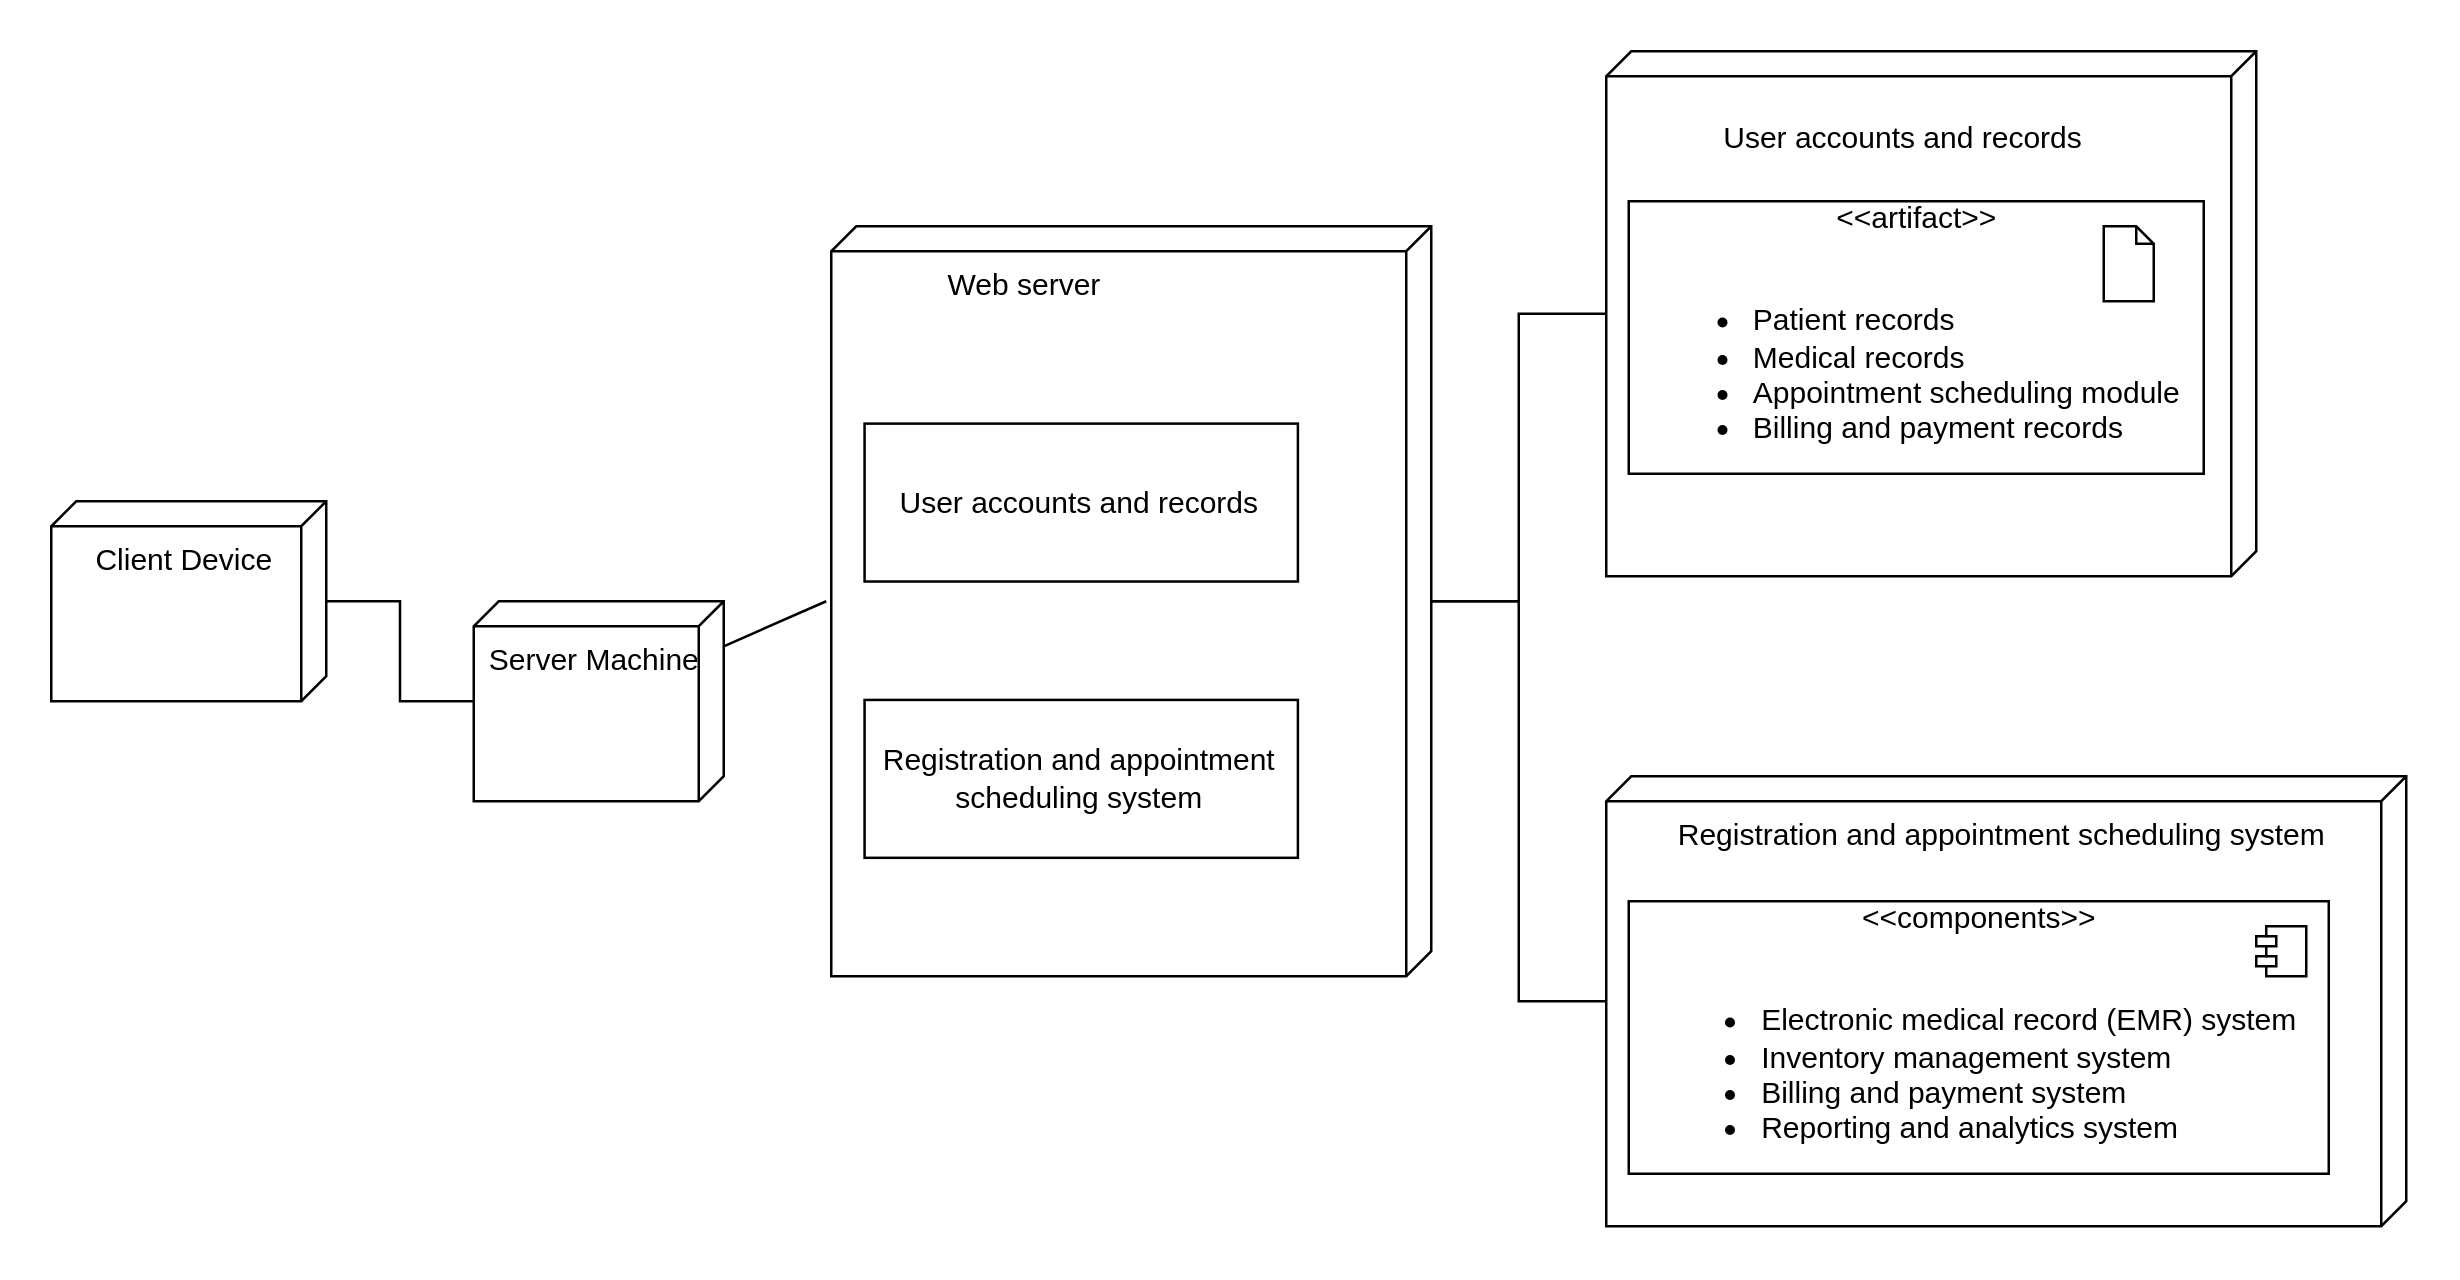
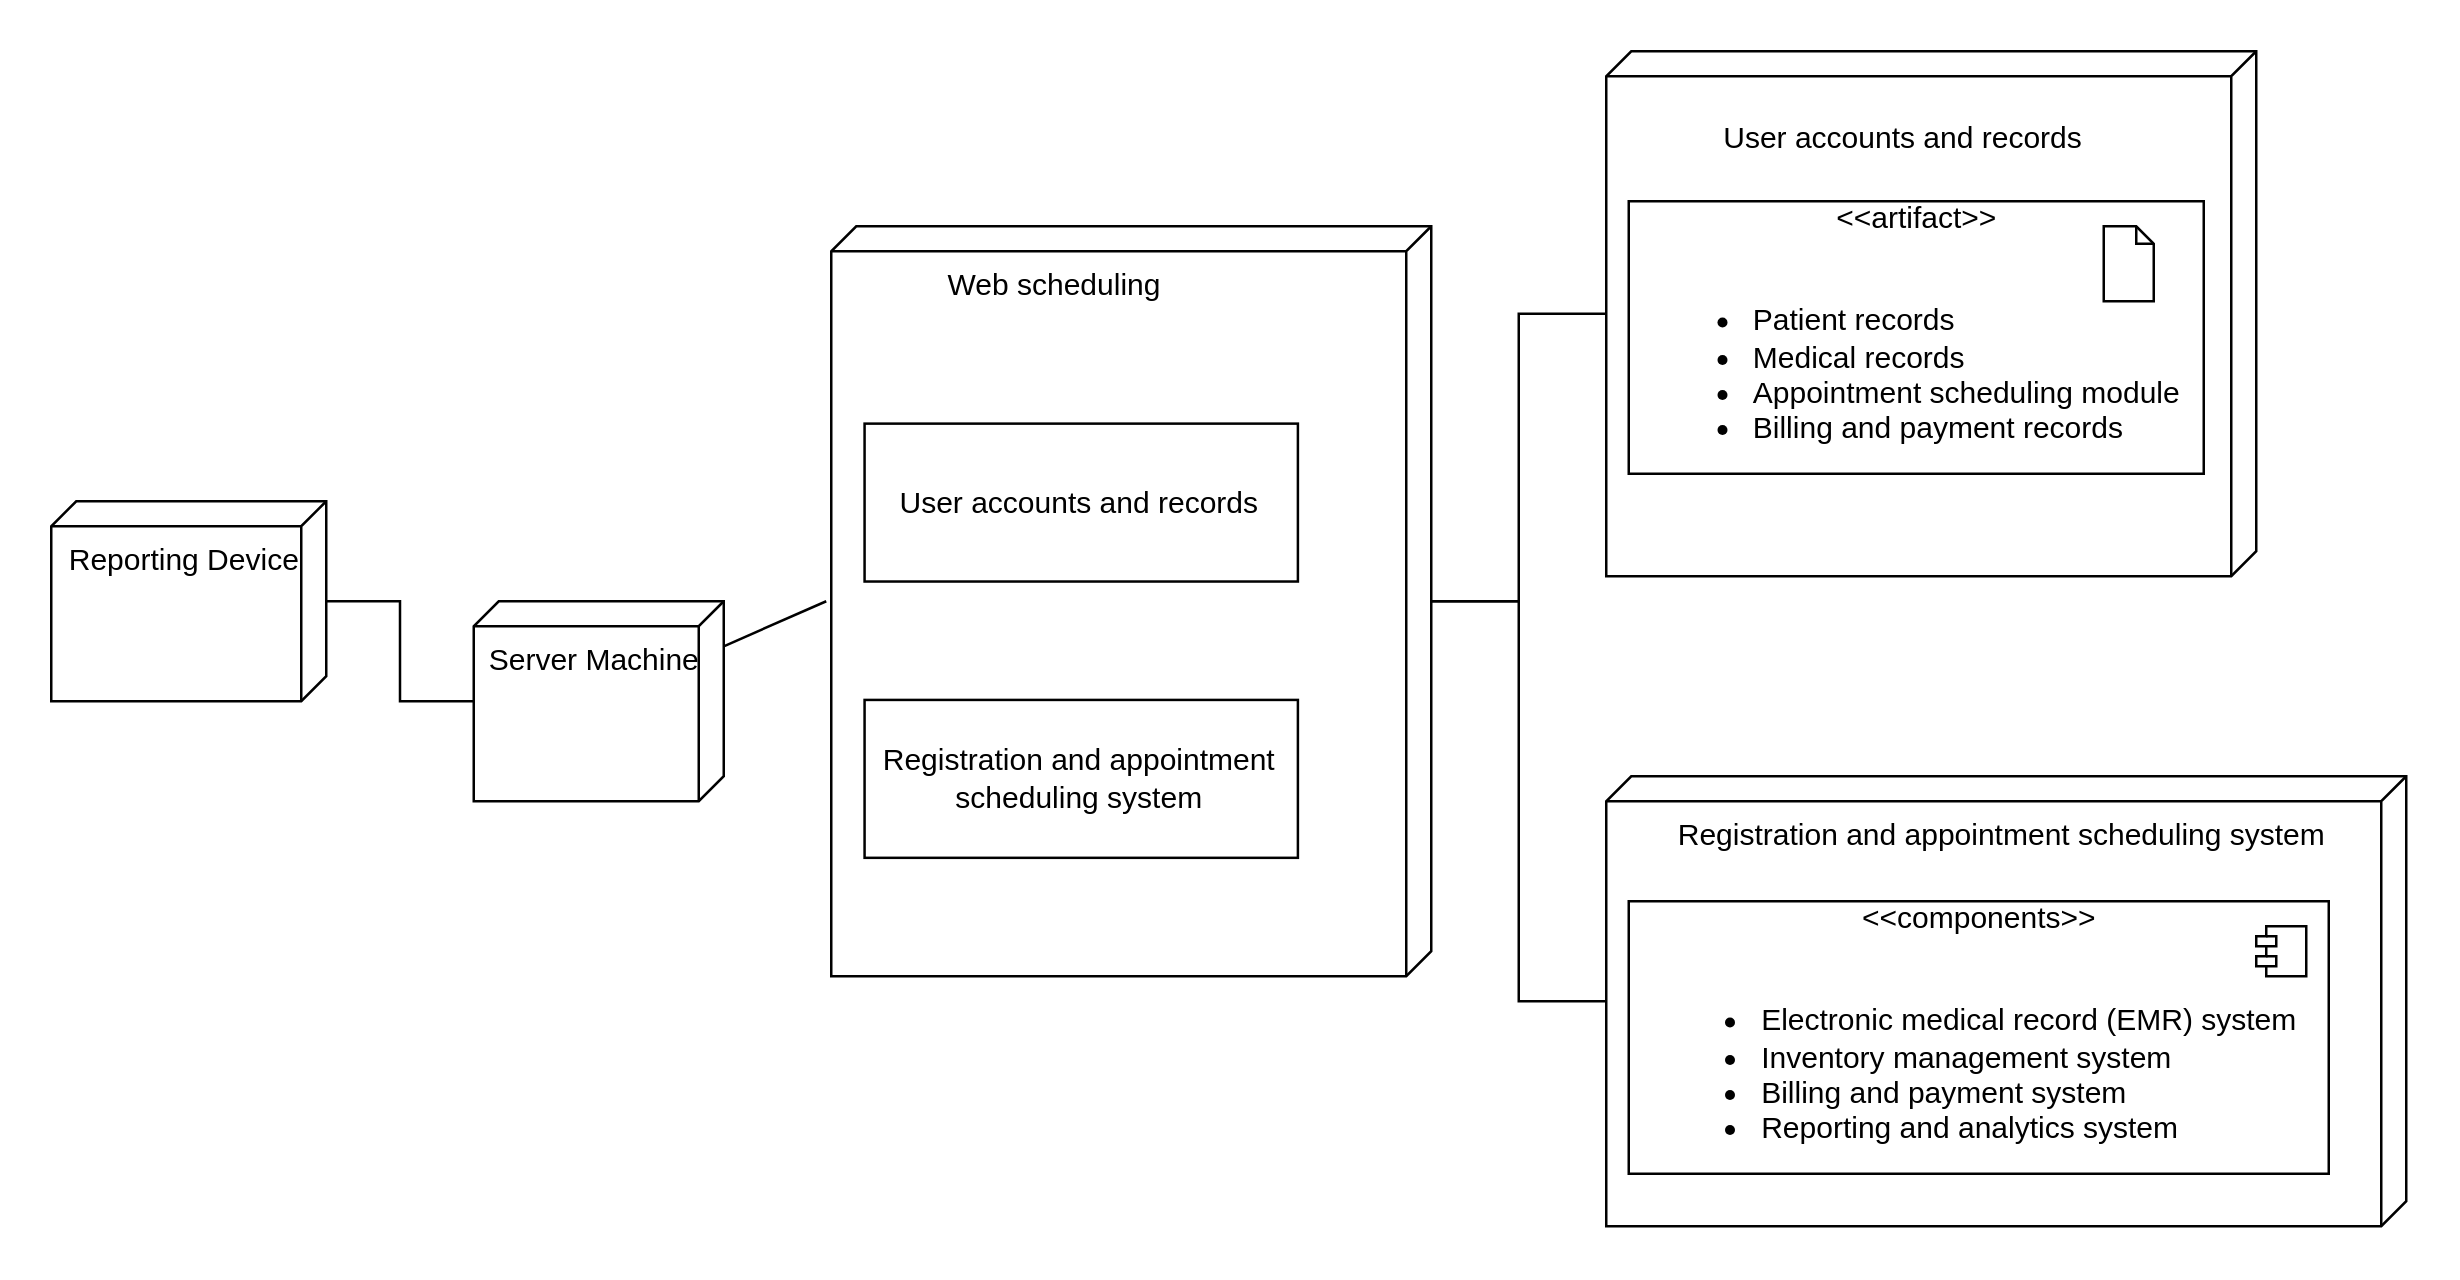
- <mxCell id="4" value="&amp;nbsp; &amp;nbsp; &amp;nbsp; &amp;nbsp; &amp;nbsp; &amp;nbsp; Web server&lt;br&gt;" style="verticalAlign=top;align=left;shape=cube;size=10;direction=south;fontStyle=0;html=1;boundedLbl=1;spacingLeft=5;" parent="1" vertex="1"><mxGeometry x="332" y="90" width="240" height="300" as="geometry" /></mxCell>
+ <mxCell id="4" value="&amp;nbsp; &amp;nbsp; &amp;nbsp; &amp;nbsp; &amp;nbsp; &amp;nbsp; Web scheduling&lt;br&gt;" style="verticalAlign=top;align=left;shape=cube;size=10;direction=south;fontStyle=0;html=1;boundedLbl=1;spacingLeft=5;" parent="1" vertex="1"><mxGeometry x="332" y="90" width="240" height="300" as="geometry" /></mxCell>
- <mxCell id="13" value="Client Device" style="verticalAlign=top;align=center;shape=cube;size=10;direction=south;html=1;boundedLbl=1;spacingLeft=5;" parent="1" vertex="1"><mxGeometry x="20" y="200" width="110" height="80" as="geometry" /></mxCell>
+ <mxCell id="13" value="Reporting Device" style="verticalAlign=top;align=center;shape=cube;size=10;direction=south;html=1;boundedLbl=1;spacingLeft=5;" parent="1" vertex="1"><mxGeometry x="20" y="200" width="110" height="80" as="geometry" /></mxCell>
